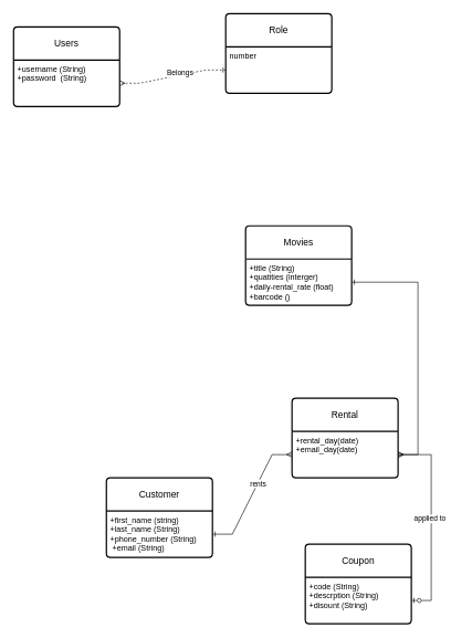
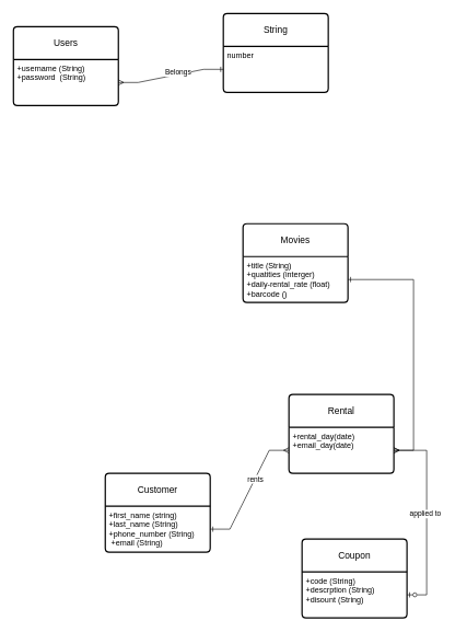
- <mxCell id="19" value="Role" style="swimlane;childLayout=stackLayout;horizontal=1;startSize=50;horizontalStack=0;rounded=1;fontSize=14;fontStyle=0;strokeWidth=2;resizeParent=0;resizeLast=1;shadow=0;dashed=0;align=center;arcSize=4;whiteSpace=wrap;html=1;" vertex="1" parent="1"><mxGeometry x="340" y="20" width="160" height="120" as="geometry" /></mxCell>
+ <mxCell id="19" value="String" style="swimlane;childLayout=stackLayout;horizontal=1;startSize=50;horizontalStack=0;rounded=1;fontSize=14;fontStyle=0;strokeWidth=2;resizeParent=0;resizeLast=1;shadow=0;dashed=0;align=center;arcSize=4;whiteSpace=wrap;html=1;" vertex="1" parent="1"><mxGeometry x="340" y="20" width="160" height="120" as="geometry" /></mxCell>
- <mxCell id="10" value="" style="edgeStyle=entityRelationEdgeStyle;fontSize=12;html=1;endArrow=ERmany;startArrow=ERone;rounded=0;endFill=0;startFill=0;dashed=1;" edge="1" parent="1" source="20" target="3"><mxGeometry width="100" height="100" relative="1" as="geometry"><mxPoint x="260" y="340" as="sourcePoint" /><mxPoint x="360" y="240" as="targetPoint" /></mxGeometry></mxCell>
+ <mxCell id="10" value="" style="edgeStyle=entityRelationEdgeStyle;fontSize=12;html=1;endArrow=ERmany;startArrow=ERone;rounded=0;endFill=0;startFill=0;" edge="1" parent="1" source="20" target="3"><mxGeometry width="100" height="100" relative="1" as="geometry"><mxPoint x="260" y="340" as="sourcePoint" /><mxPoint x="360" y="240" as="targetPoint" /></mxGeometry></mxCell>
